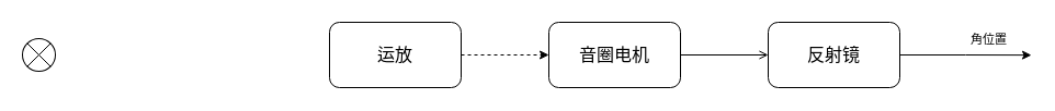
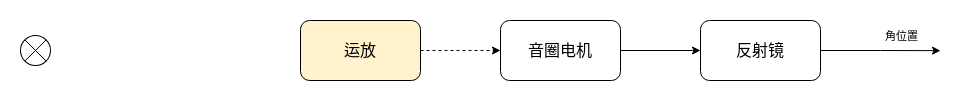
- <mxCell id="7" value="&lt;span style=&quot;font-size: 16px;&quot;&gt;运放&lt;/span&gt;" style="rounded=1;whiteSpace=wrap;html=1;" vertex="1" parent="1"><mxGeometry x="300" y="20" width="120" height="60" as="geometry" /></mxCell>
+ <mxCell id="7" value="&lt;span style=&quot;font-size: 16px;&quot;&gt;运放&lt;/span&gt;" style="rounded=1;whiteSpace=wrap;html=1;fillColor=#fff2cc;" vertex="1" parent="1"><mxGeometry x="300" y="20" width="120" height="60" as="geometry" /></mxCell>
- <mxCell id="8" value="" style="edgeStyle=orthogonalEdgeStyle;rounded=0;orthogonalLoop=1;jettySize=auto;html=1;endArrow=open;" edge="1" parent="1" source="9" target="12"><mxGeometry relative="1" as="geometry" /></mxCell>
+ <mxCell id="8" value="" style="edgeStyle=orthogonalEdgeStyle;rounded=0;orthogonalLoop=1;jettySize=auto;html=1;" edge="1" parent="1" source="9" target="12"><mxGeometry relative="1" as="geometry" /></mxCell>
